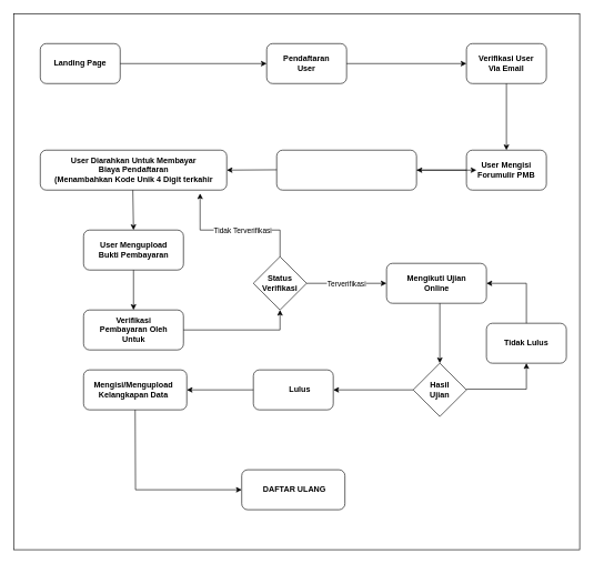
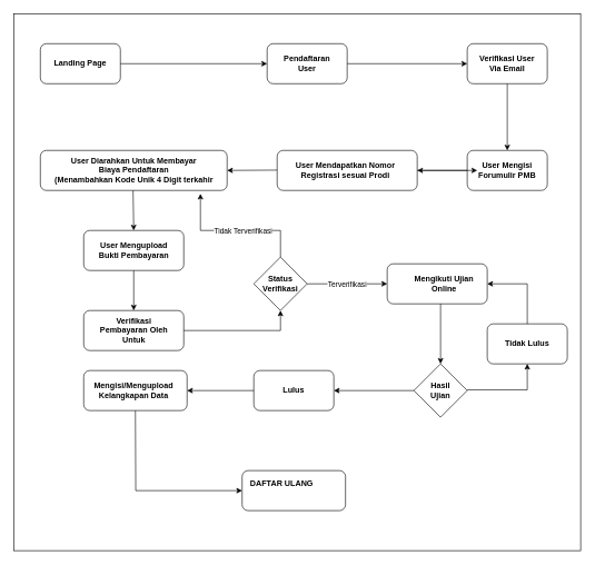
+ <mxCell id="13" value="&lt;b&gt;User Mendapatkan Nomor Registrasi sesuai Prodi&lt;/b&gt;" style="text;html=1;strokeColor=none;fillColor=none;align=center;verticalAlign=middle;whiteSpace=wrap;rounded=0;" vertex="1" parent="1"><mxGeometry x="430" y="240" width="175" height="30" as="geometry" /></mxCell>
- <mxCell id="23" value="&lt;b&gt;Mengikuti Ujian Online&lt;/b&gt;" style="text;html=1;strokeColor=none;fillColor=none;align=center;verticalAlign=middle;whiteSpace=wrap;rounded=0;" vertex="1" parent="1"><mxGeometry x="597.5" y="410" width="115" height="30" as="geometry" /></mxCell>
+ <mxCell id="23" value="&lt;b&gt;Mengikuti Ujian Online&lt;/b&gt;" style="text;html=1;strokeColor=none;fillColor=none;align=center;verticalAlign=middle;whiteSpace=wrap;rounded=0;" vertex="1" parent="1"><mxGeometry x="607.5" y="410" width="115" height="30" as="geometry" /></mxCell>
- <mxCell id="29" value="&lt;b&gt;Lulus&lt;/b&gt;" style="text;html=1;strokeColor=none;fillColor=none;align=center;verticalAlign=middle;whiteSpace=wrap;rounded=0;" vertex="1" parent="1"><mxGeometry x="405" y="570" width="90" height="30" as="geometry" /></mxCell>
+ <mxCell id="29" value="&lt;b&gt;Lulus&lt;/b&gt;" style="text;html=1;strokeColor=none;fillColor=none;align=center;verticalAlign=middle;whiteSpace=wrap;rounded=0;" vertex="1" parent="1"><mxGeometry x="395" y="570" width="90" height="30" as="geometry" /></mxCell>
- <mxCell id="33" value="&lt;b&gt;DAFTAR ULANG&lt;/b&gt;" style="text;html=1;strokeColor=none;fillColor=none;align=center;verticalAlign=middle;whiteSpace=wrap;rounded=0;" vertex="1" parent="1"><mxGeometry x="392.5" y="720" width="97.5" height="30" as="geometry" /></mxCell>
+ <mxCell id="33" value="&lt;b&gt;DAFTAR ULANG&lt;/b&gt;" style="text;html=1;strokeColor=none;fillColor=none;align=center;verticalAlign=middle;whiteSpace=wrap;rounded=0;" vertex="1" parent="1"><mxGeometry x="372.5" y="710" width="97.5" height="30" as="geometry" /></mxCell>
